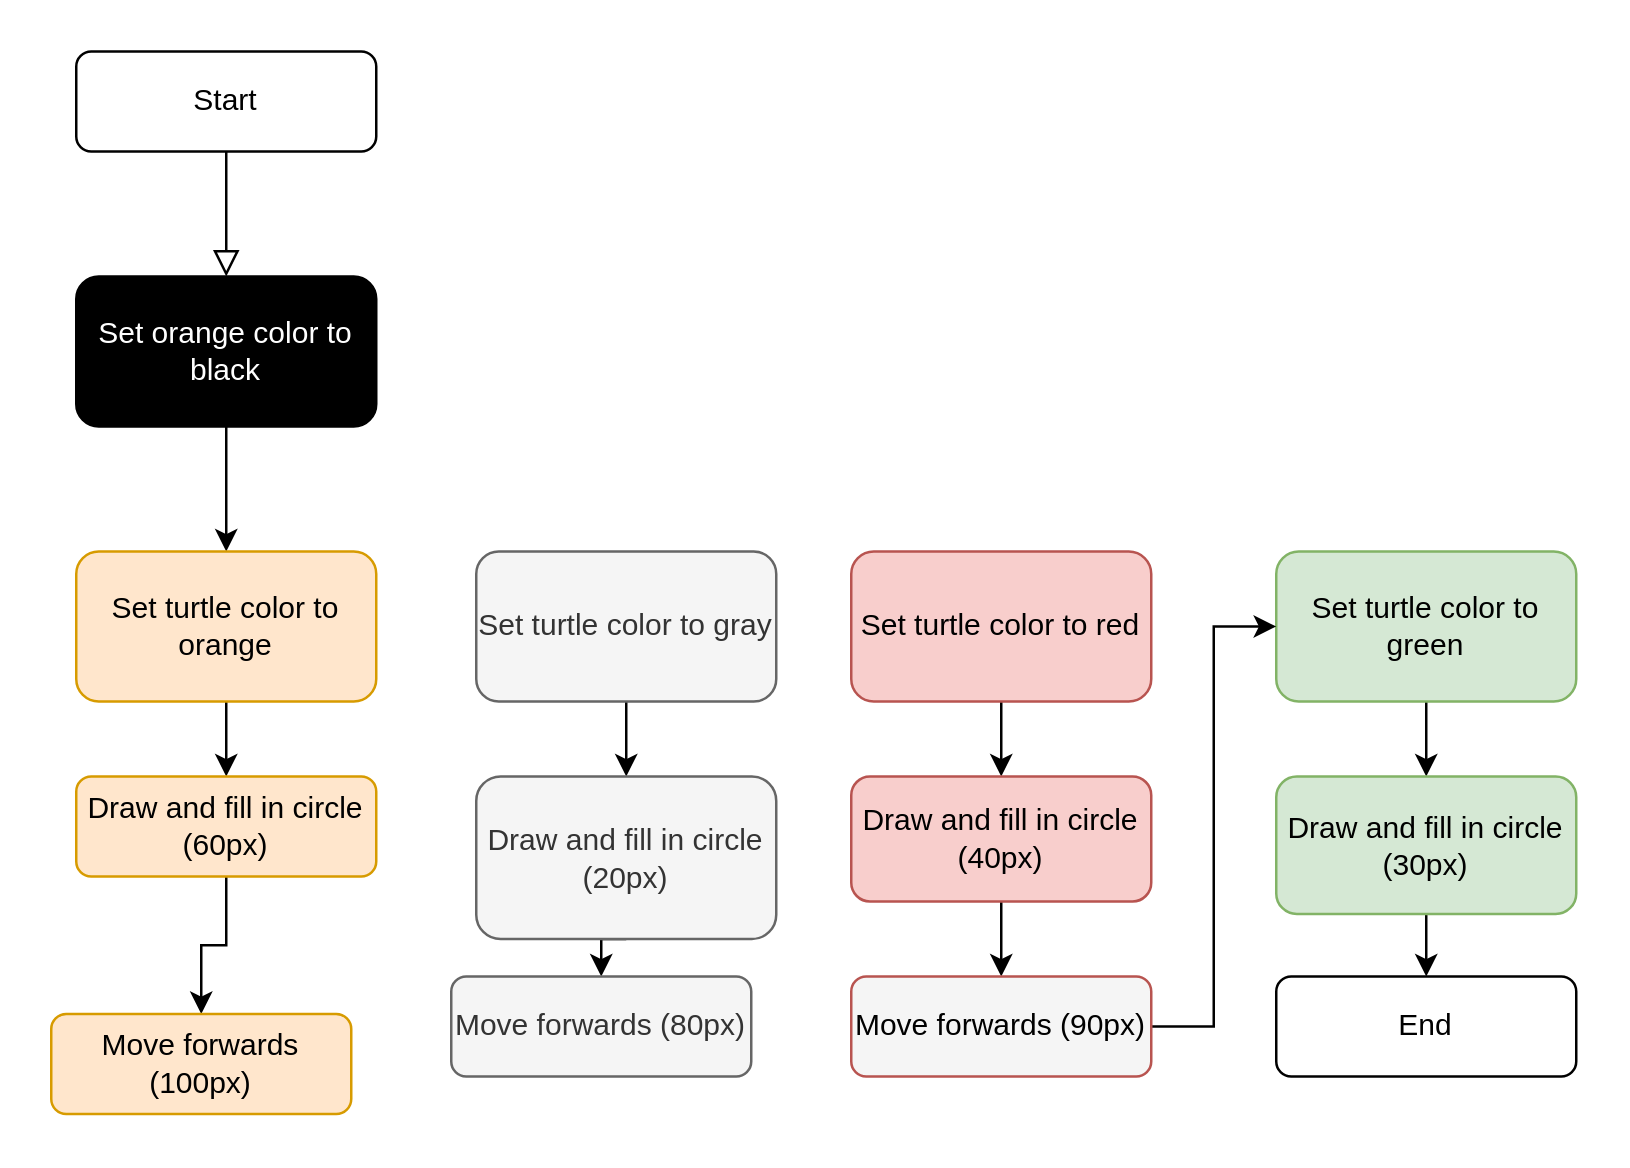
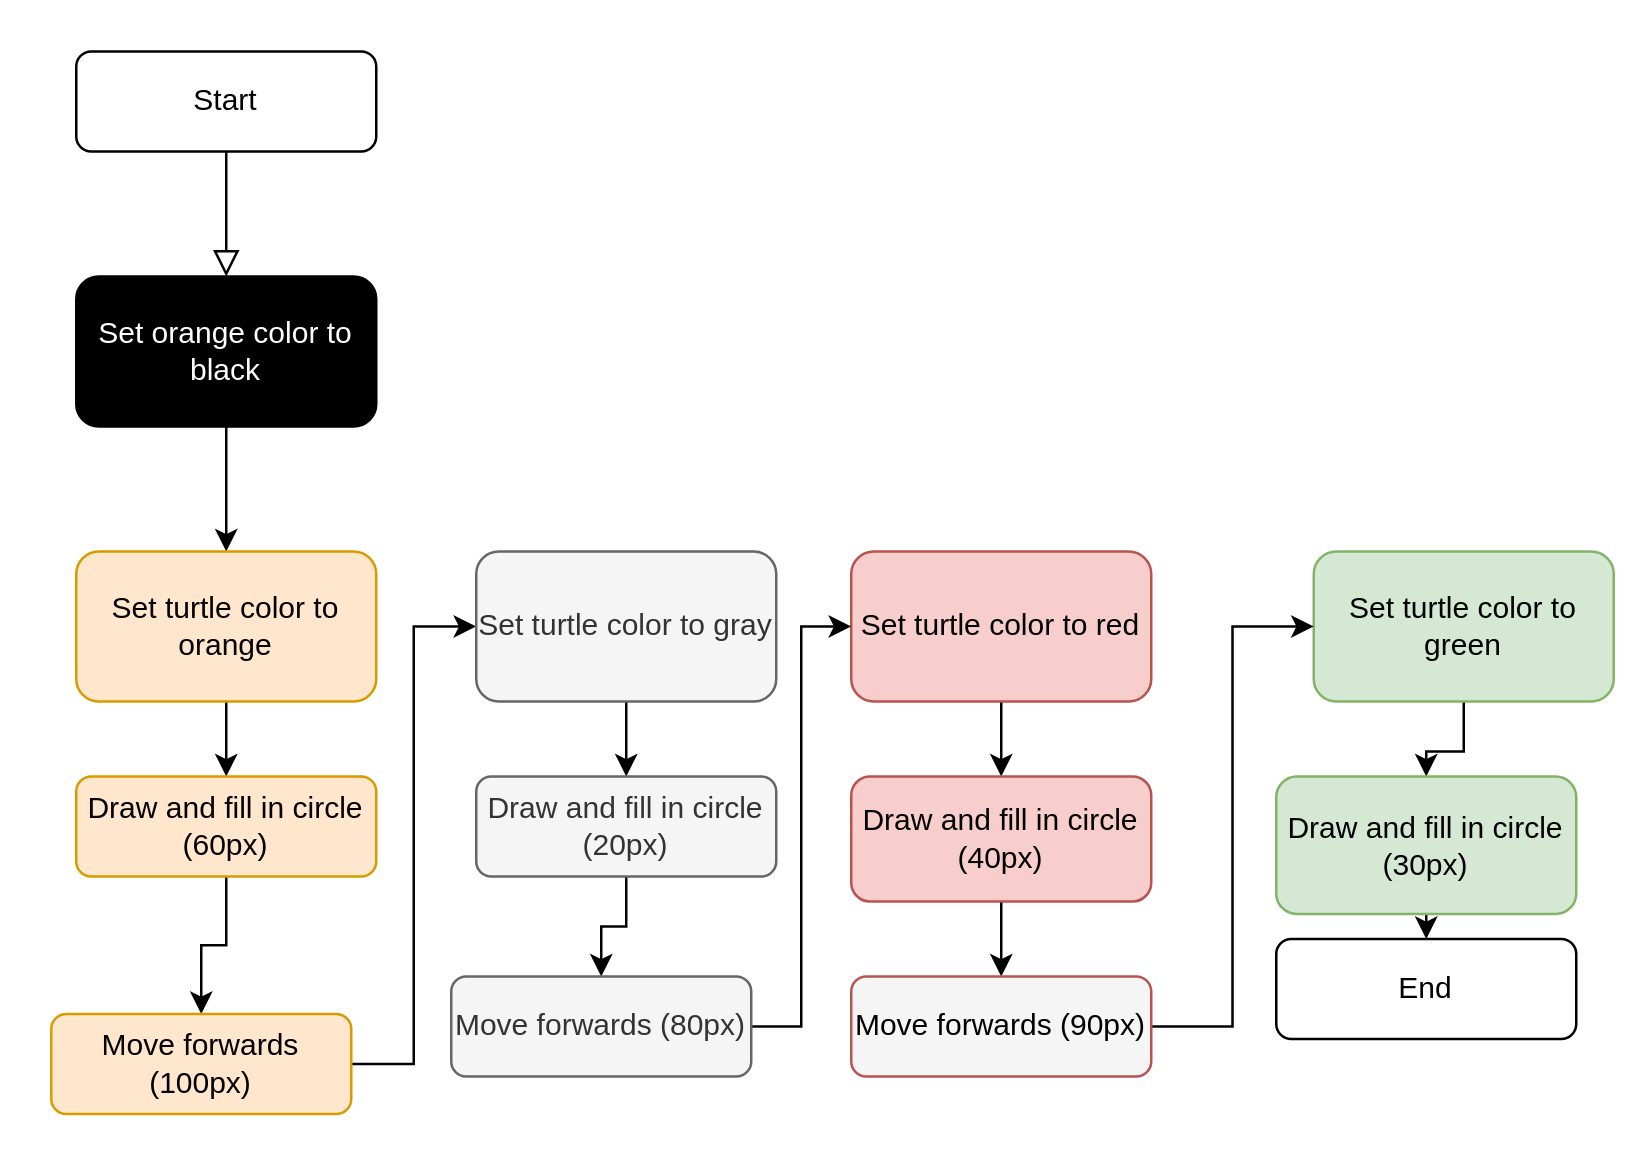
- <mxCell id="18" value="Set turtle color to green" style="rounded=1;whiteSpace=wrap;html=1;fillColor=#d5e8d4;strokeColor=#82b366;" vertex="1" parent="1"><mxGeometry x="510" y="220" width="120" height="60" as="geometry" /></mxCell>
+ <mxCell id="18" value="Set turtle color to green" style="rounded=1;whiteSpace=wrap;html=1;fillColor=#d5e8d4;strokeColor=#82b366;" vertex="1" parent="1"><mxGeometry x="525" y="220" width="120" height="60" as="geometry" /></mxCell>
+ <mxCell id="27" style="edgeStyle=orthogonalEdgeStyle;rounded=0;orthogonalLoop=1;jettySize=auto;html=1;exitX=1;exitY=0.5;exitDx=0;exitDy=0;entryX=0;entryY=0.5;entryDx=0;entryDy=0;" edge="1" parent="1" source="28" target="16"><mxGeometry relative="1" as="geometry"><Array as="points"><mxPoint x="320" y="410" /><mxPoint x="320" y="250" /></Array></mxGeometry></mxCell>
+ <mxCell id="11" style="edgeStyle=orthogonalEdgeStyle;rounded=0;orthogonalLoop=1;jettySize=auto;html=1;exitX=1;exitY=0.5;exitDx=0;exitDy=0;entryX=0;entryY=0.5;entryDx=0;entryDy=0;" edge="1" parent="1" source="12" target="14"><mxGeometry relative="1" as="geometry" /></mxCell>
- <mxCell id="20" value="Draw and fill in circle (20px)" style="rounded=1;whiteSpace=wrap;html=1;fillColor=#f5f5f5;strokeColor=#666666;fontColor=#333333;" vertex="1" parent="1"><mxGeometry x="190" y="310" width="120" height="65" as="geometry" /></mxCell>
+ <mxCell id="20" value="Draw and fill in circle (20px)" style="rounded=1;whiteSpace=wrap;html=1;fillColor=#f5f5f5;strokeColor=#666666;fontColor=#333333;" vertex="1" parent="1"><mxGeometry x="190" y="310" width="120" height="40" as="geometry" /></mxCell>
- <mxCell id="4" value="End" style="rounded=1;whiteSpace=wrap;html=1;fontSize=12;glass=0;strokeWidth=1;shadow=0;" parent="1" vertex="1"><mxGeometry x="510" y="390" width="120" height="40" as="geometry" /></mxCell>
+ <mxCell id="4" value="End" style="rounded=1;whiteSpace=wrap;html=1;fontSize=12;glass=0;strokeWidth=1;shadow=0;" parent="1" vertex="1"><mxGeometry x="510" y="375" width="120" height="40" as="geometry" /></mxCell>
